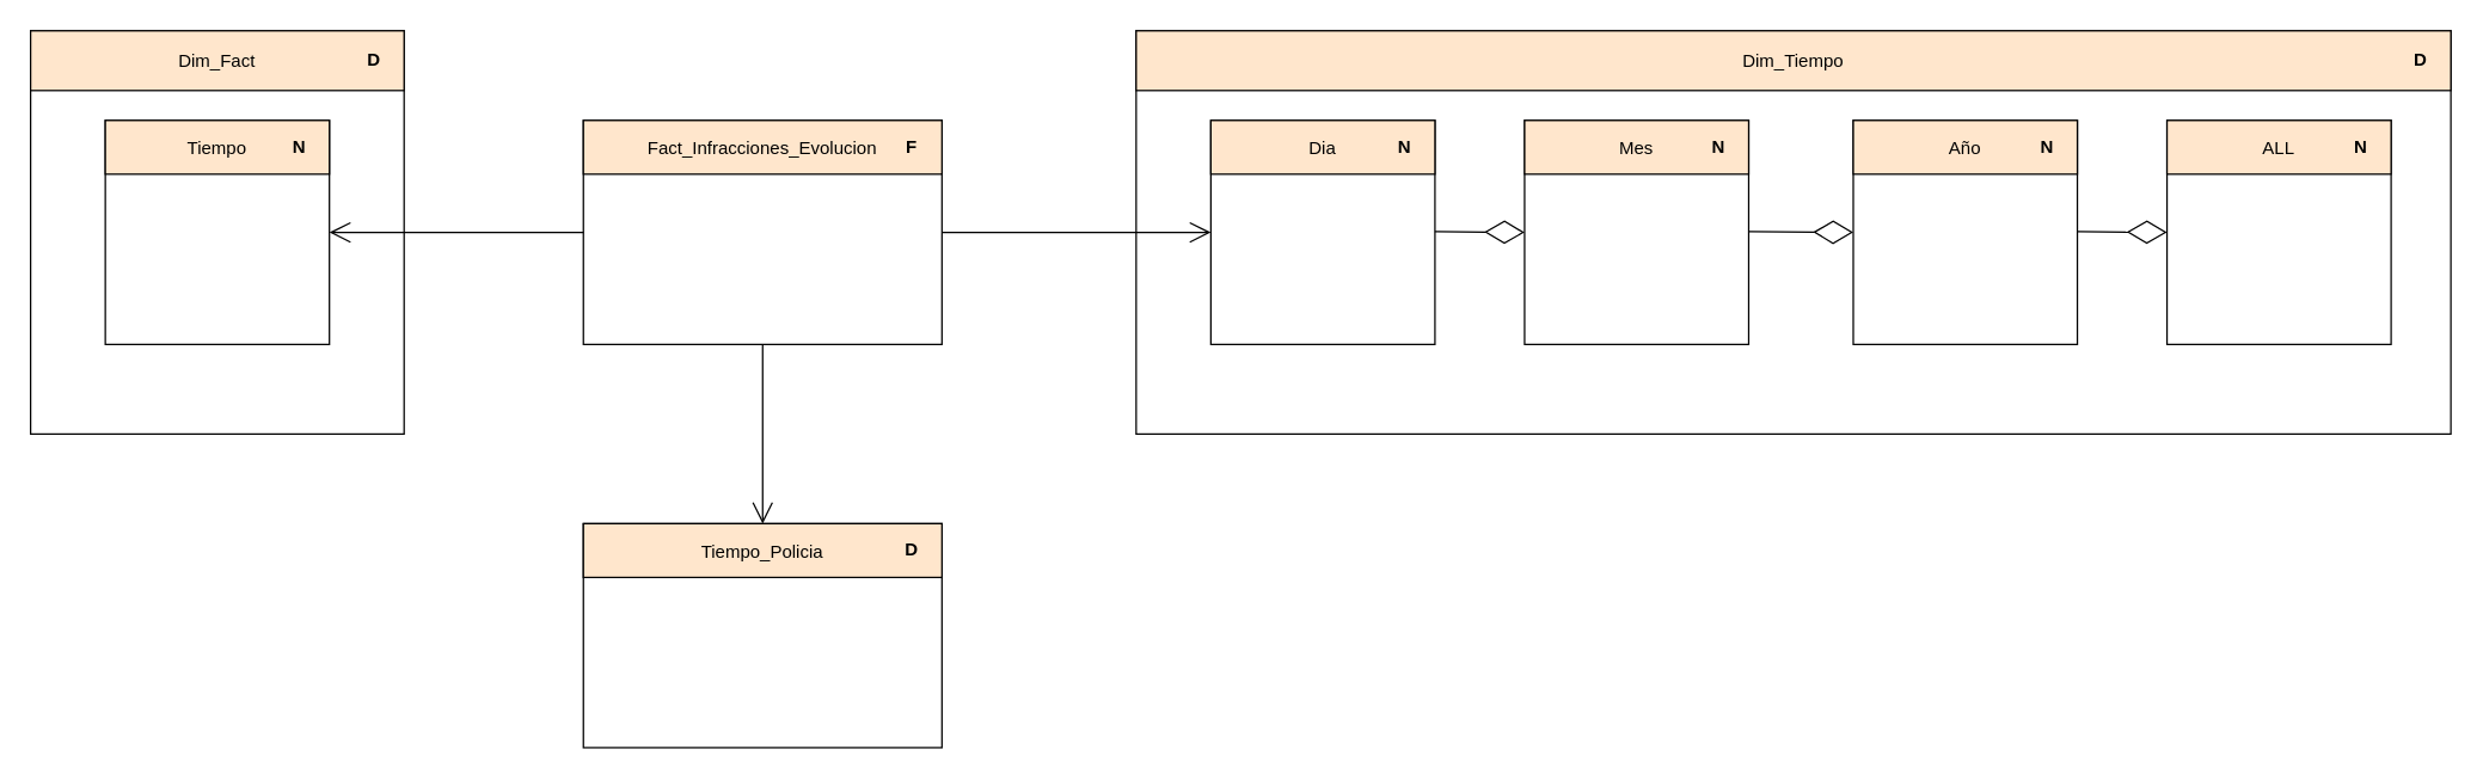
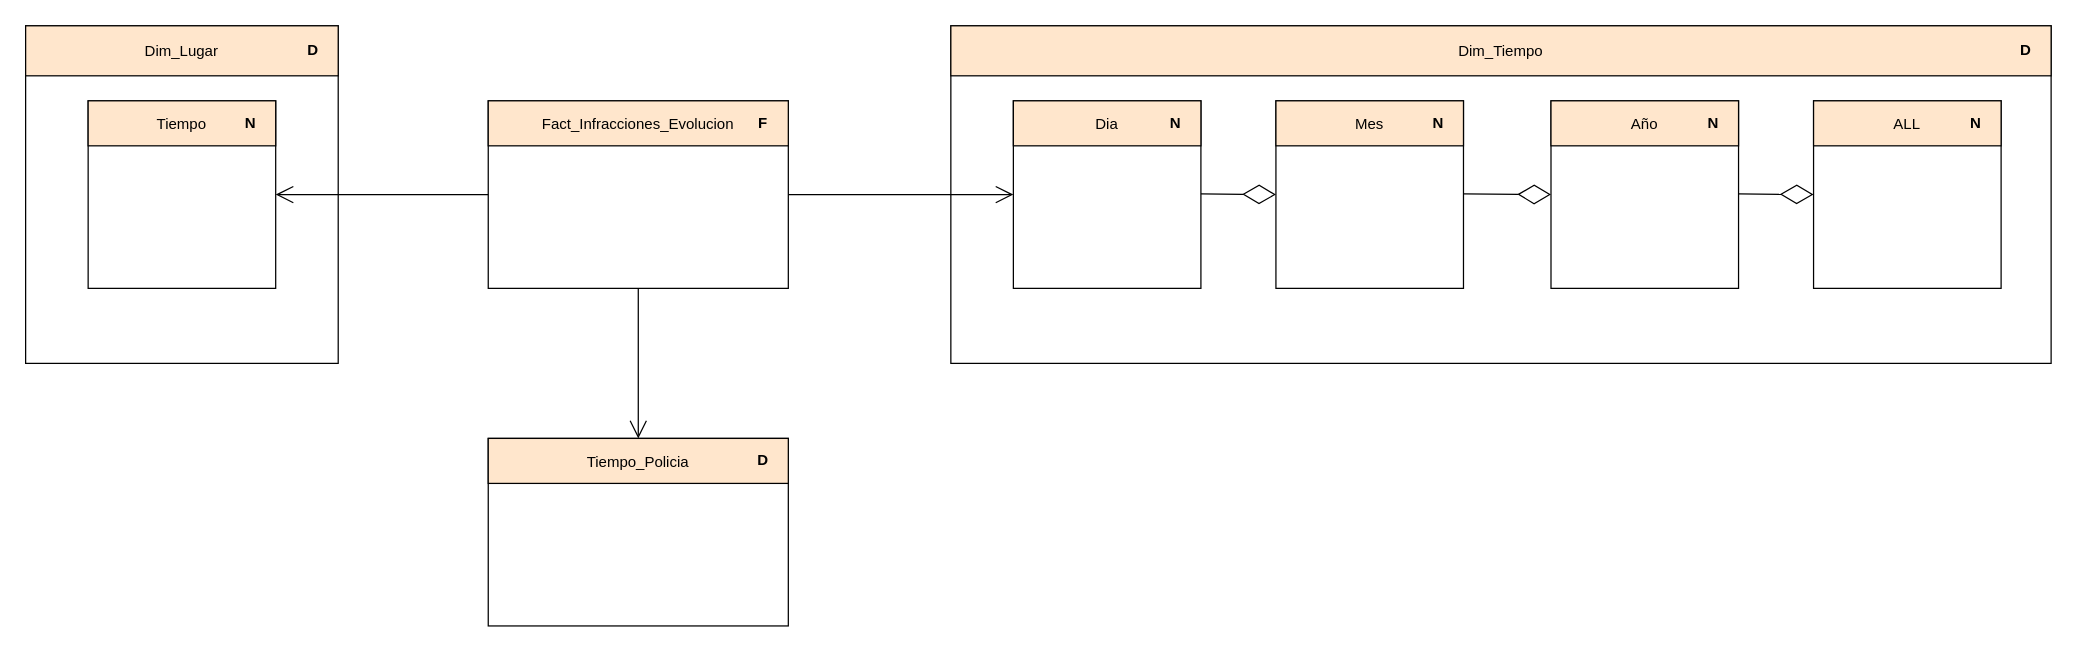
- <mxCell id="25" value="Dim_Fact" style="text;align=center;fontStyle=0;verticalAlign=middle;spacingLeft=3;spacingRight=3;rotatable=0;points=[[0,0.5],[1,0.5]];portConstraint=eastwest;labelBorderColor=none;fillColor=#ffe6cc;strokeColor=#000000;" parent="1" vertex="1"><mxGeometry x="20" y="20" width="250" height="40" as="geometry" /></mxCell>
+ <mxCell id="25" value="Dim_Lugar" style="text;align=center;fontStyle=0;verticalAlign=middle;spacingLeft=3;spacingRight=3;rotatable=0;points=[[0,0.5],[1,0.5]];portConstraint=eastwest;labelBorderColor=none;fillColor=#ffe6cc;strokeColor=#000000;" parent="1" vertex="1"><mxGeometry x="20" y="20" width="250" height="40" as="geometry" /></mxCell>
